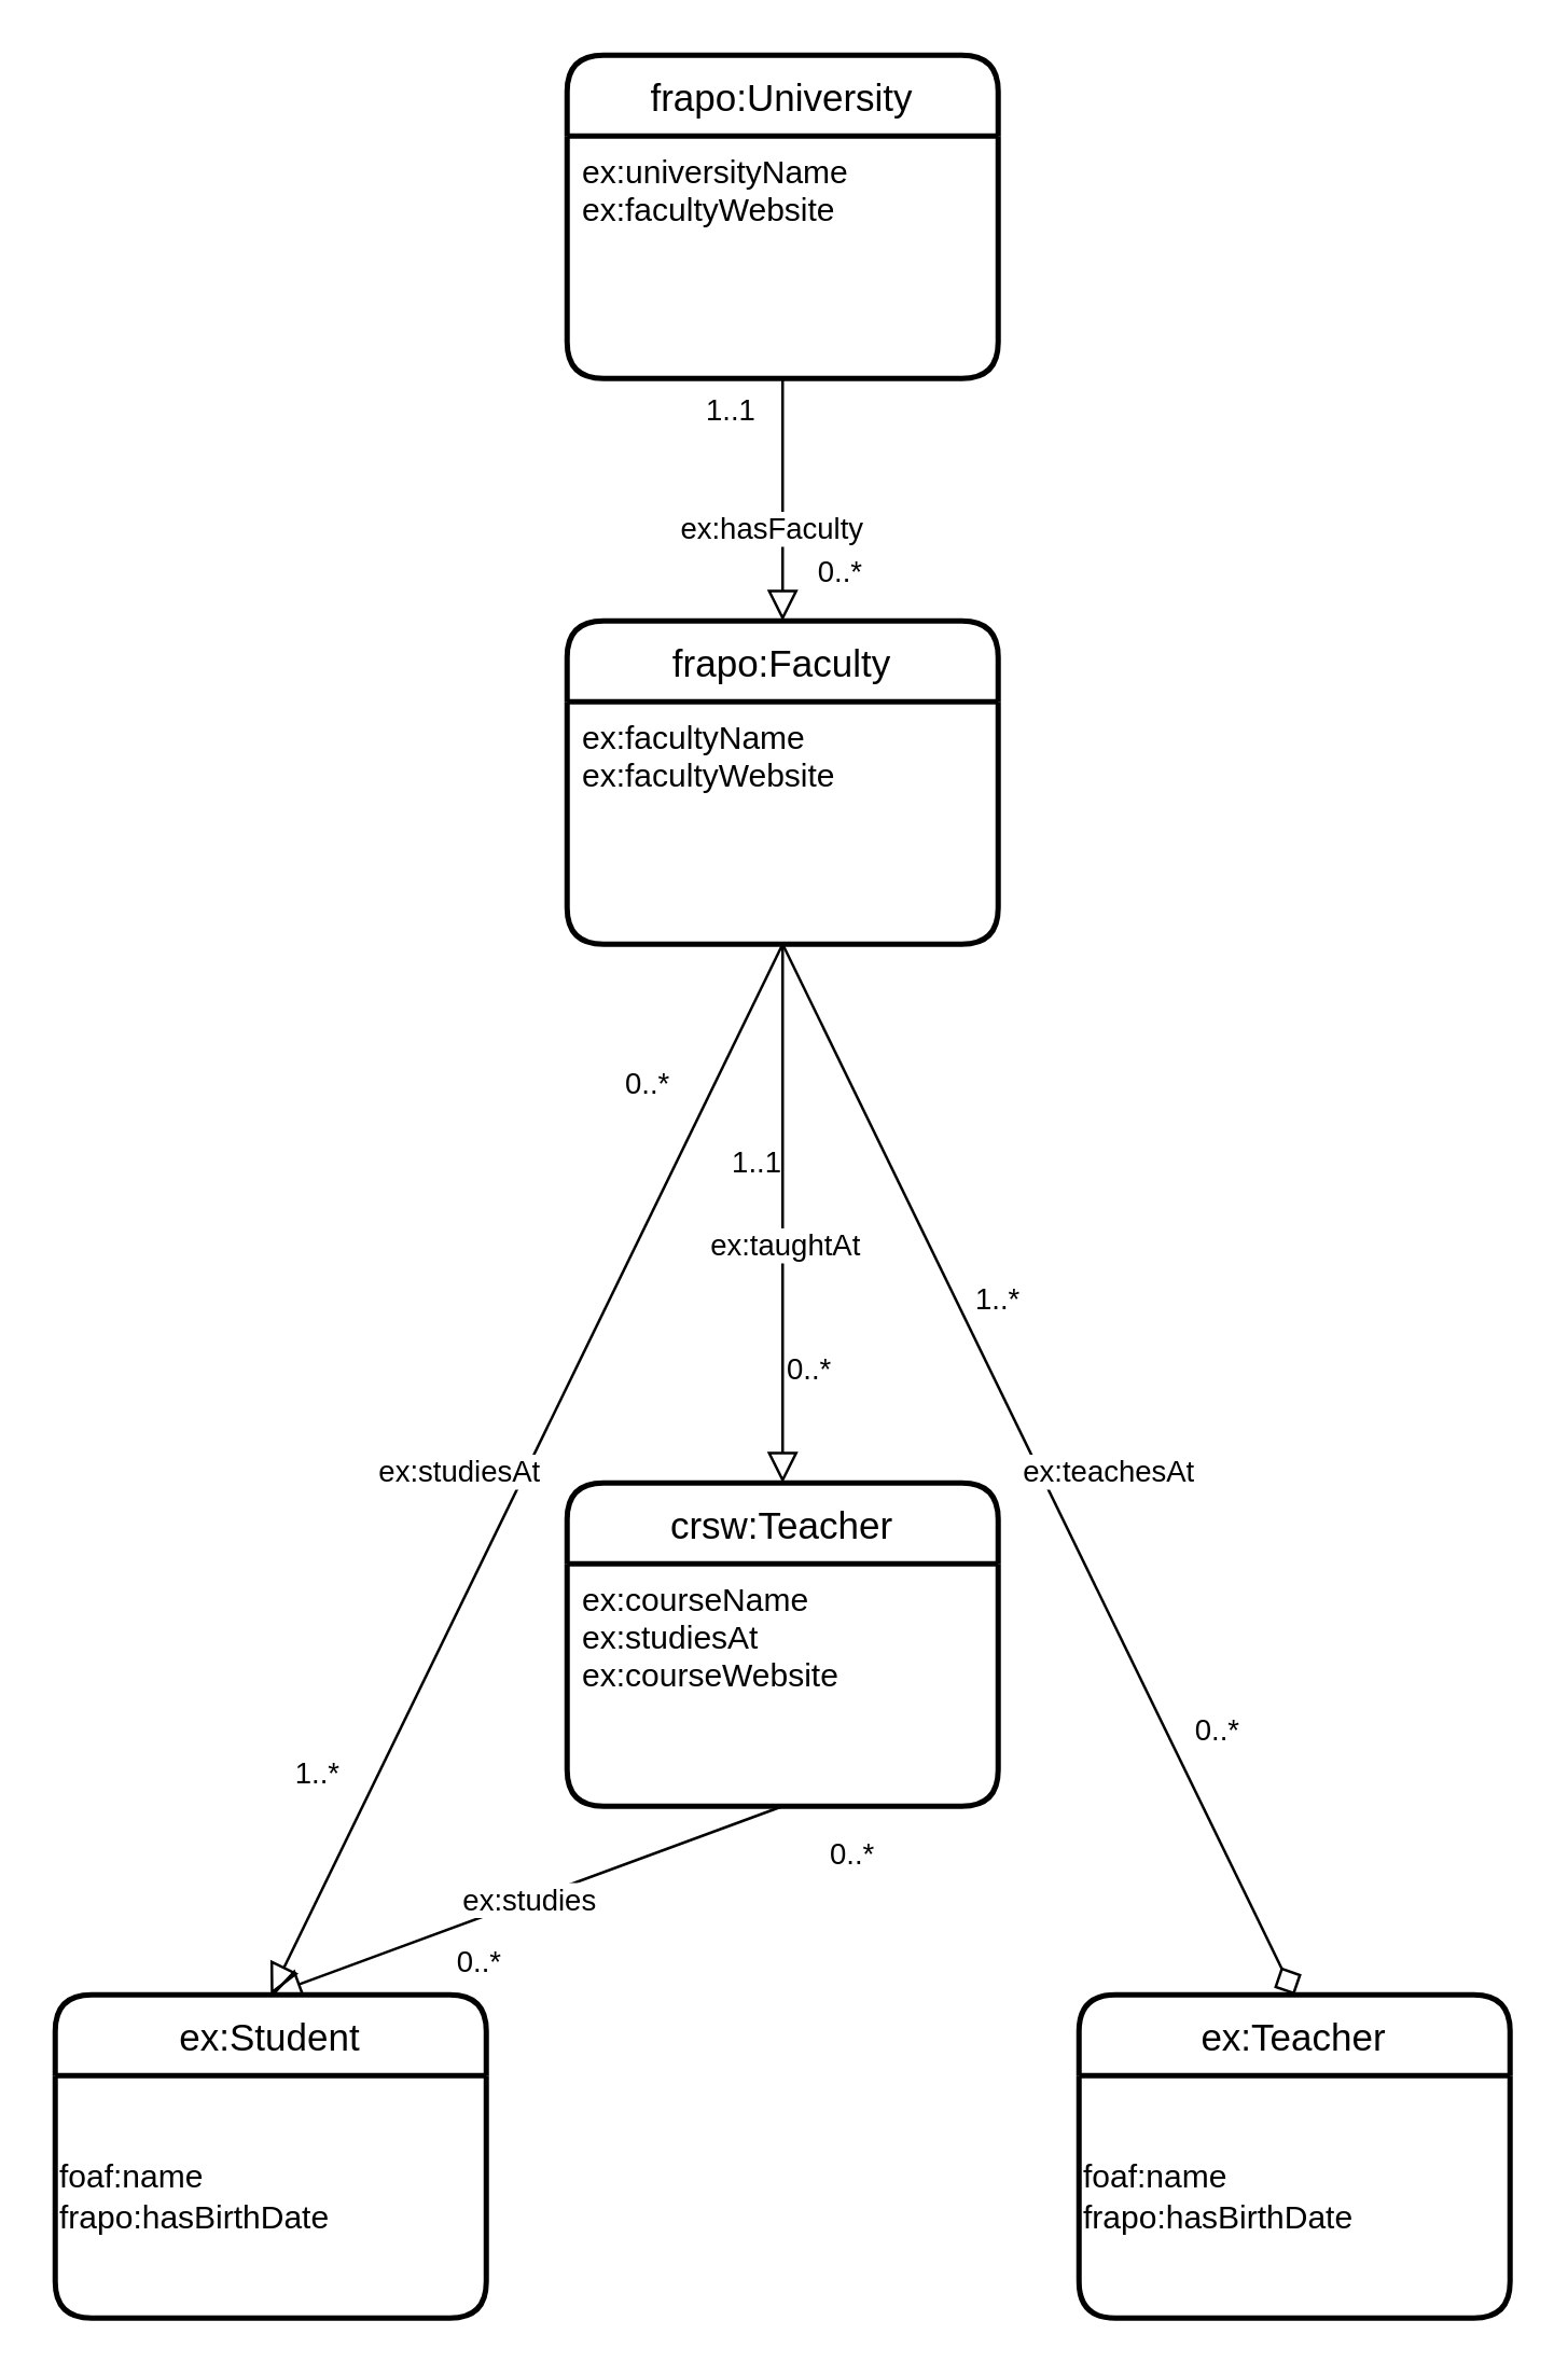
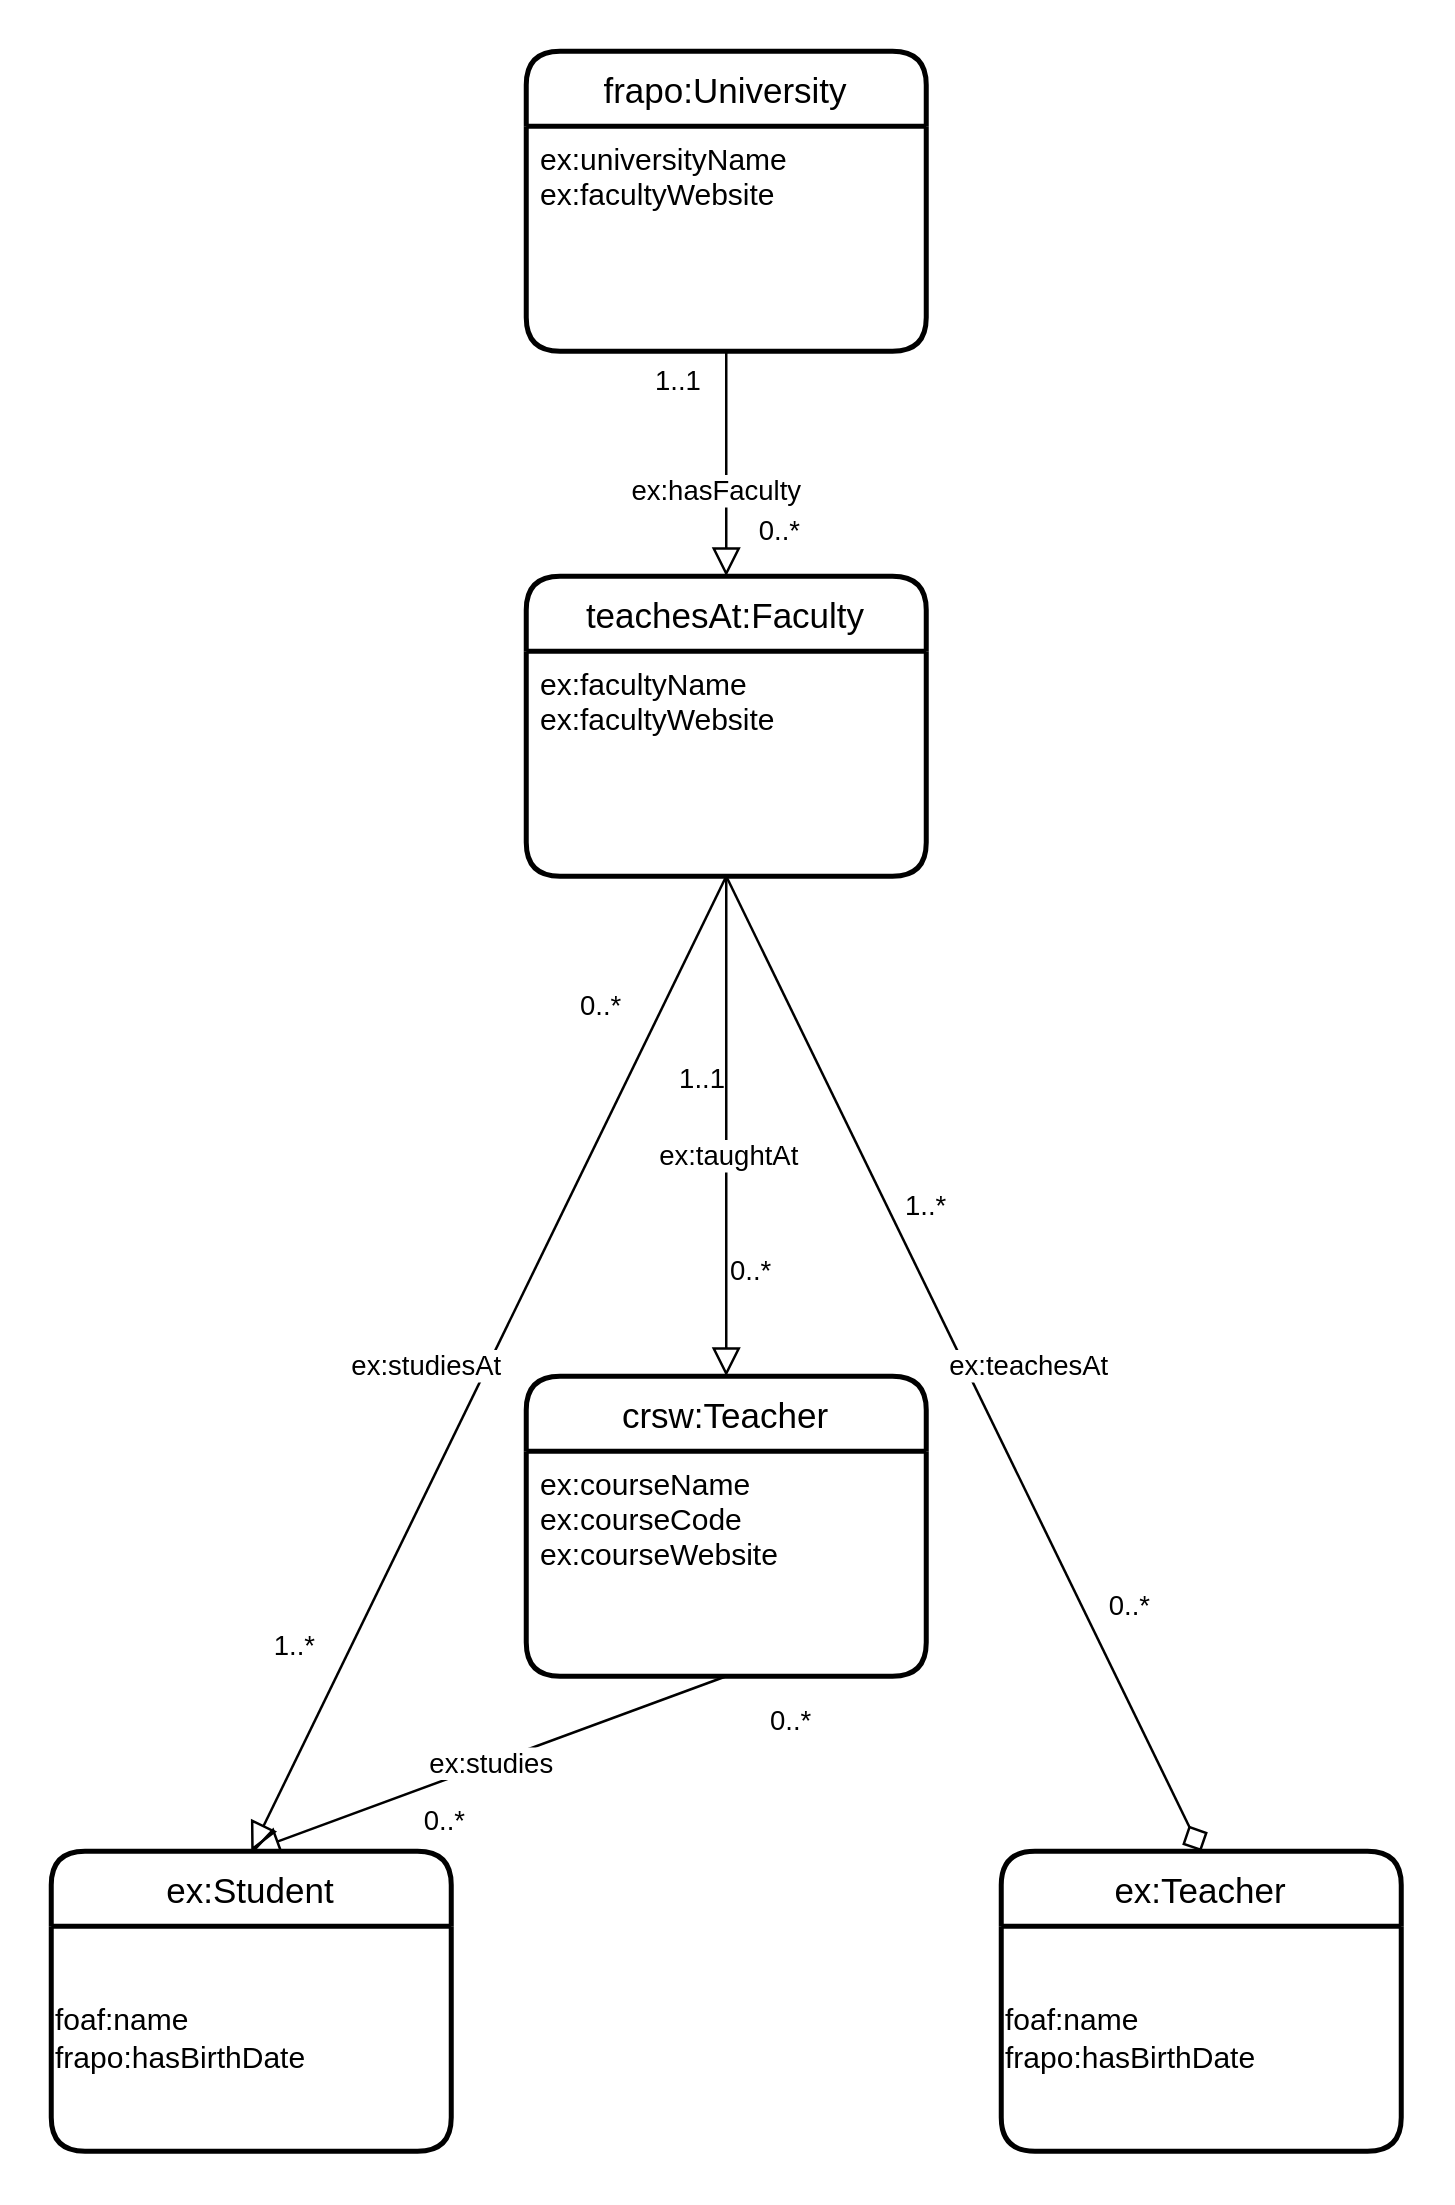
- <mxCell id="8" value="frapo:Faculty" style="swimlane;childLayout=stackLayout;horizontal=1;startSize=30;horizontalStack=0;rounded=1;fontSize=14;fontStyle=0;strokeWidth=2;resizeParent=0;resizeLast=1;shadow=0;dashed=0;align=center;" parent="1" vertex="1"><mxGeometry x="210" y="230" width="160" height="120" as="geometry" /></mxCell>
+ <mxCell id="8" value="teachesAt:Faculty" style="swimlane;childLayout=stackLayout;horizontal=1;startSize=30;horizontalStack=0;rounded=1;fontSize=14;fontStyle=0;strokeWidth=2;resizeParent=0;resizeLast=1;shadow=0;dashed=0;align=center;" parent="1" vertex="1"><mxGeometry x="210" y="230" width="160" height="120" as="geometry" /></mxCell>
- <mxCell id="7" value="ex:courseName&#10;ex:studiesAt&#10;ex:courseWebsite" style="align=left;strokeColor=none;fillColor=none;spacingLeft=4;fontSize=12;verticalAlign=top;resizable=0;rotatable=0;part=1;" parent="6" vertex="1"><mxGeometry y="30" width="160" height="90" as="geometry" /></mxCell>
+ <mxCell id="7" value="ex:courseName&#10;ex:courseCode&#10;ex:courseWebsite" style="align=left;strokeColor=none;fillColor=none;spacingLeft=4;fontSize=12;verticalAlign=top;resizable=0;rotatable=0;part=1;" parent="6" vertex="1"><mxGeometry y="30" width="160" height="90" as="geometry" /></mxCell>
